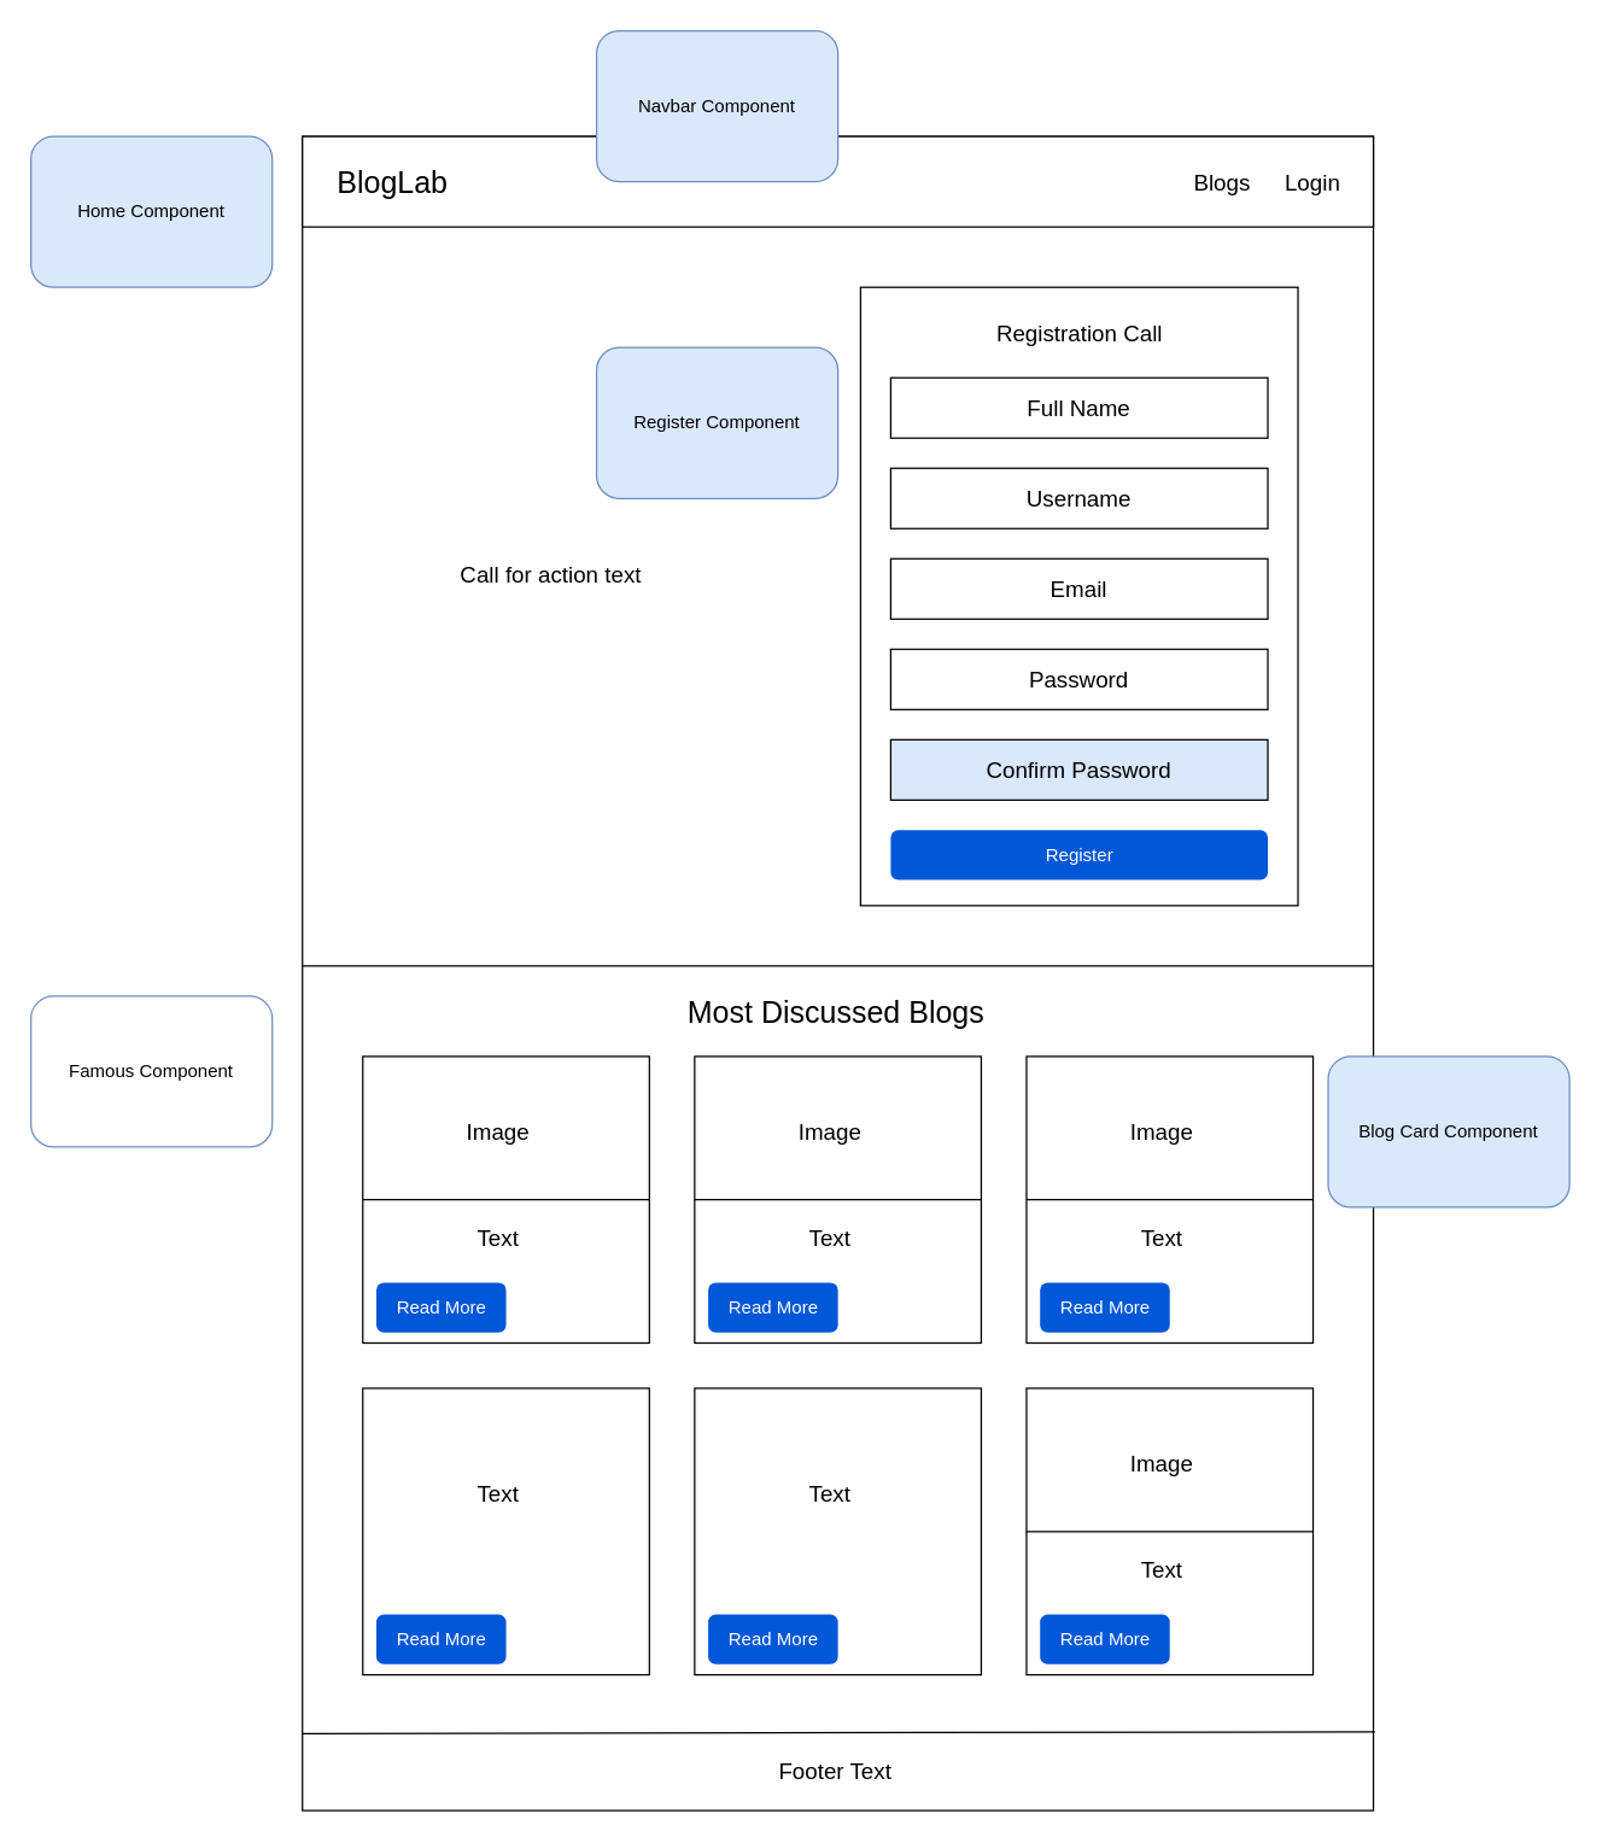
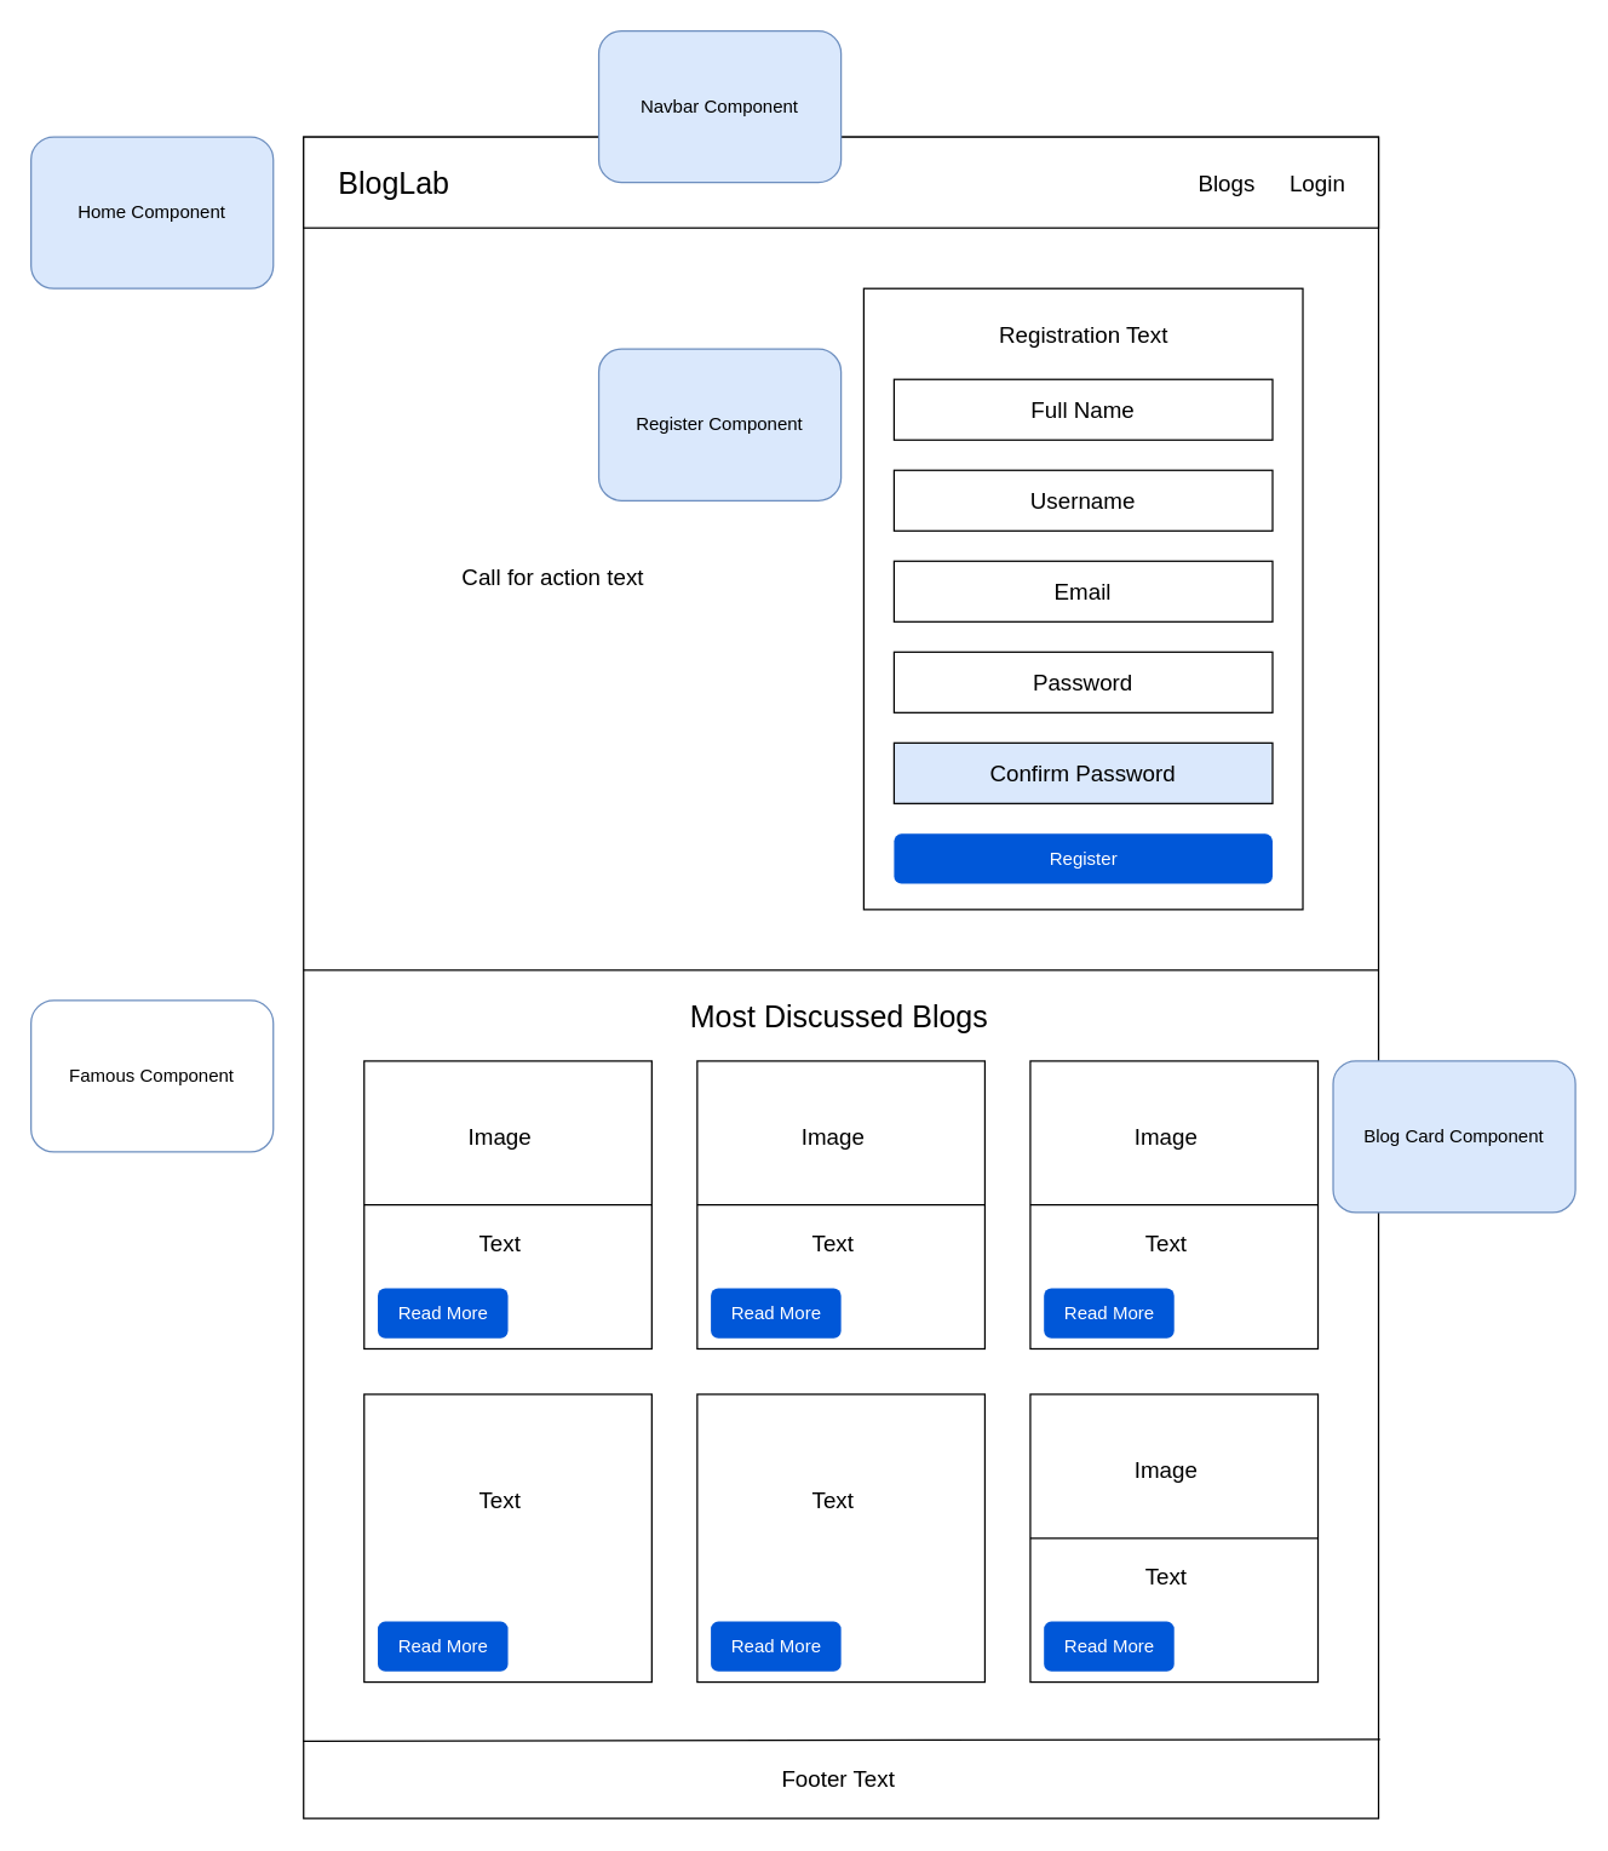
- <mxCell id="13" value="Registration Call" style="text;html=1;strokeColor=none;fillColor=none;align=center;verticalAlign=middle;whiteSpace=wrap;rounded=0;fontSize=15;" parent="1" vertex="1"><mxGeometry x="652.5" y="210" width="125" height="20" as="geometry" /></mxCell>
+ <mxCell id="13" value="Registration Text" style="text;html=1;strokeColor=none;fillColor=none;align=center;verticalAlign=middle;whiteSpace=wrap;rounded=0;fontSize=15;" parent="1" vertex="1"><mxGeometry x="652.5" y="210" width="125" height="20" as="geometry" /></mxCell>
